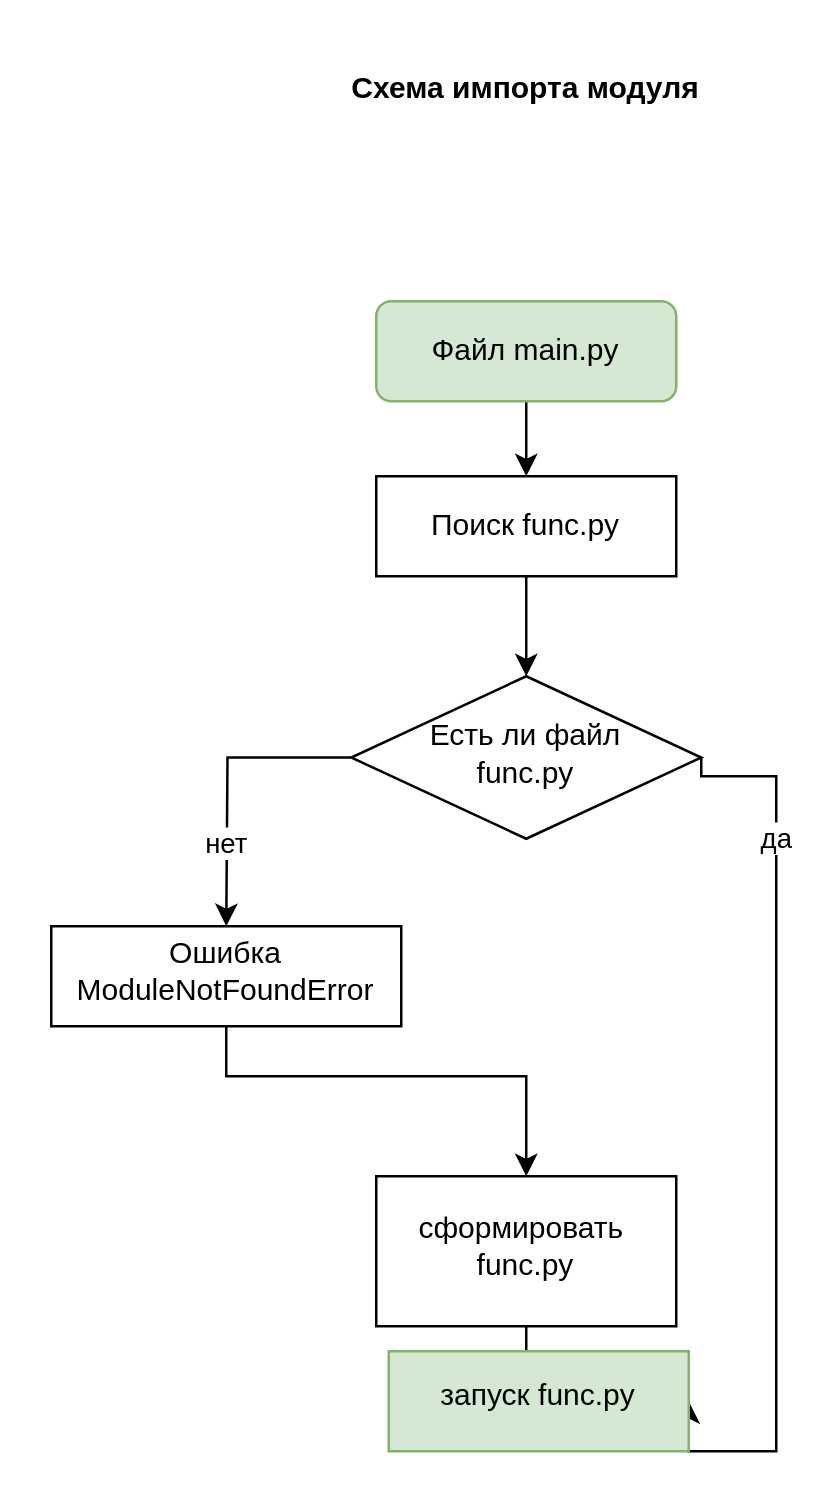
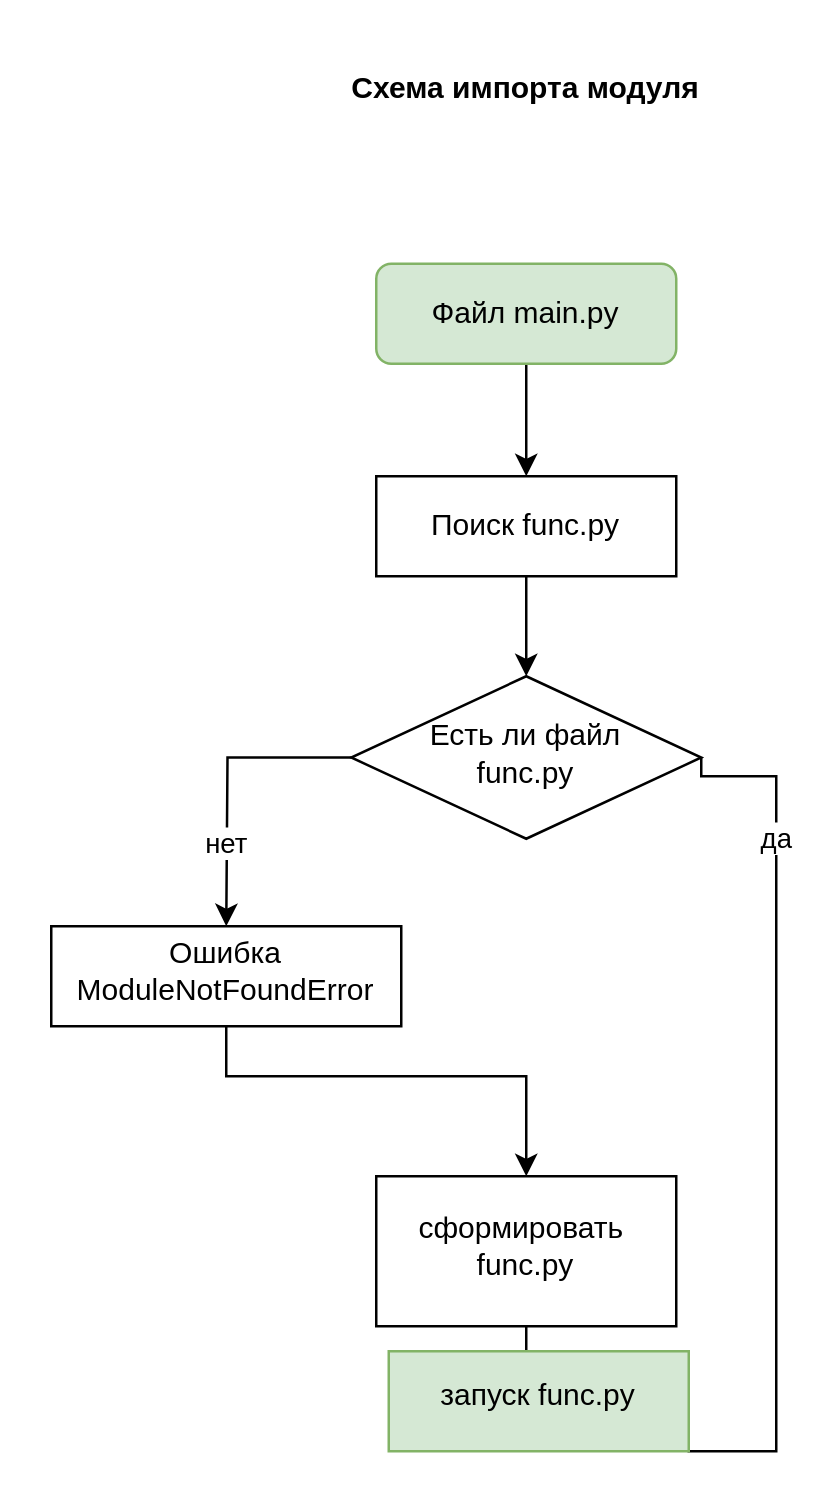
- <mxCell id="3" value="Файл main.py" style="rounded=1;whiteSpace=wrap;html=1;fontSize=12;glass=0;strokeWidth=1;shadow=0;fillColor=#d5e8d4;strokeColor=#82b366;" parent="1" vertex="1"><mxGeometry x="150" y="120" width="120" height="40" as="geometry" /></mxCell>
+ <mxCell id="3" value="Файл main.py" style="rounded=1;whiteSpace=wrap;html=1;fontSize=12;glass=0;strokeWidth=1;shadow=0;fillColor=#d5e8d4;strokeColor=#82b366;" parent="1" vertex="1"><mxGeometry x="150" y="105" width="120" height="40" as="geometry" /></mxCell>
- <mxCell id="5" value="да" style="edgeStyle=orthogonalEdgeStyle;rounded=0;orthogonalLoop=1;jettySize=auto;html=1;entryX=1;entryY=0.5;entryDx=0;entryDy=0;exitX=1;exitY=0.5;exitDx=0;exitDy=0;" edge="1" parent="1" source="6" target="13"><mxGeometry x="-0.66" relative="1" as="geometry"><mxPoint x="340" y="730" as="targetPoint" /><Array as="points"><mxPoint x="310" y="310" /><mxPoint x="310" y="580" /></Array><mxPoint as="offset" /></mxGeometry></mxCell>
+ <mxCell id="5" value="да" style="edgeStyle=orthogonalEdgeStyle;rounded=0;orthogonalLoop=1;jettySize=auto;html=1;entryX=1;entryY=0.5;entryDx=0;entryDy=0;exitX=1;exitY=0.5;exitDx=0;exitDy=0;endArrow=none;" edge="1" parent="1" source="6" target="13"><mxGeometry x="-0.66" relative="1" as="geometry"><mxPoint x="340" y="730" as="targetPoint" /><Array as="points"><mxPoint x="310" y="310" /><mxPoint x="310" y="580" /></Array><mxPoint as="offset" /></mxGeometry></mxCell>
